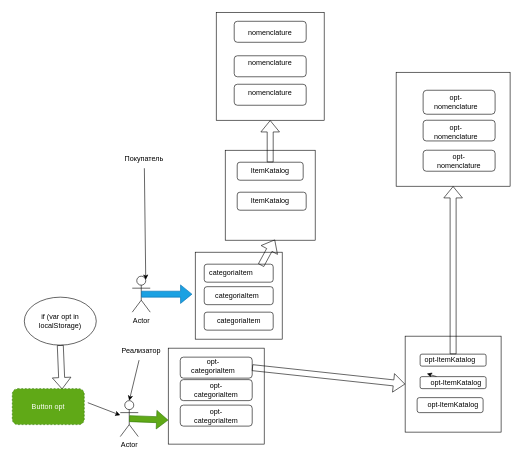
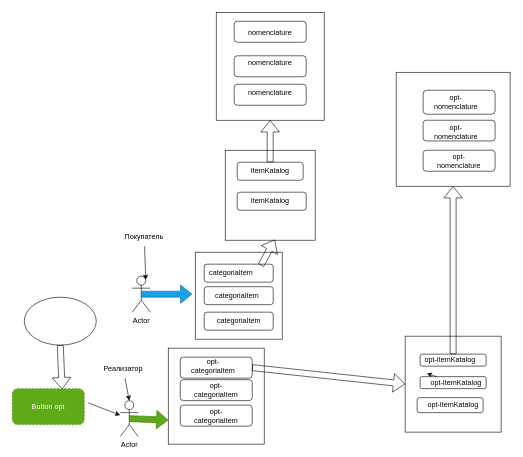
- <mxCell id="21" value="Покупатель" style="text;html=1;strokeColor=none;fillColor=none;align=center;verticalAlign=middle;whiteSpace=wrap;rounded=0;" parent="1" vertex="1"><mxGeometry x="210" y="250" width="60" height="30" as="geometry" /></mxCell>
+ <mxCell id="21" value="Покупатель" style="text;html=1;strokeColor=none;fillColor=none;align=center;verticalAlign=middle;whiteSpace=wrap;rounded=0;" parent="1" vertex="1"><mxGeometry x="210" y="380" width="60" height="30" as="geometry" /></mxCell>
- <mxCell id="57" value="if (var opt in localStorage)" style="text;html=1;strokeColor=none;fillColor=none;align=center;verticalAlign=middle;whiteSpace=wrap;rounded=0;" parent="1" vertex="1"><mxGeometry x="70" y="520" width="60" height="30" as="geometry" /></mxCell>
- <mxCell id="19" value="Реализатор" style="text;html=1;strokeColor=none;fillColor=none;align=center;verticalAlign=middle;whiteSpace=wrap;rounded=0;" parent="1" vertex="1"><mxGeometry x="205" y="570" width="60" height="30" as="geometry" /></mxCell>
+ <mxCell id="19" value="Реализатор" style="text;html=1;strokeColor=none;fillColor=none;align=center;verticalAlign=middle;whiteSpace=wrap;rounded=0;" parent="1" vertex="1"><mxGeometry x="175" y="600" width="60" height="30" as="geometry" /></mxCell>
